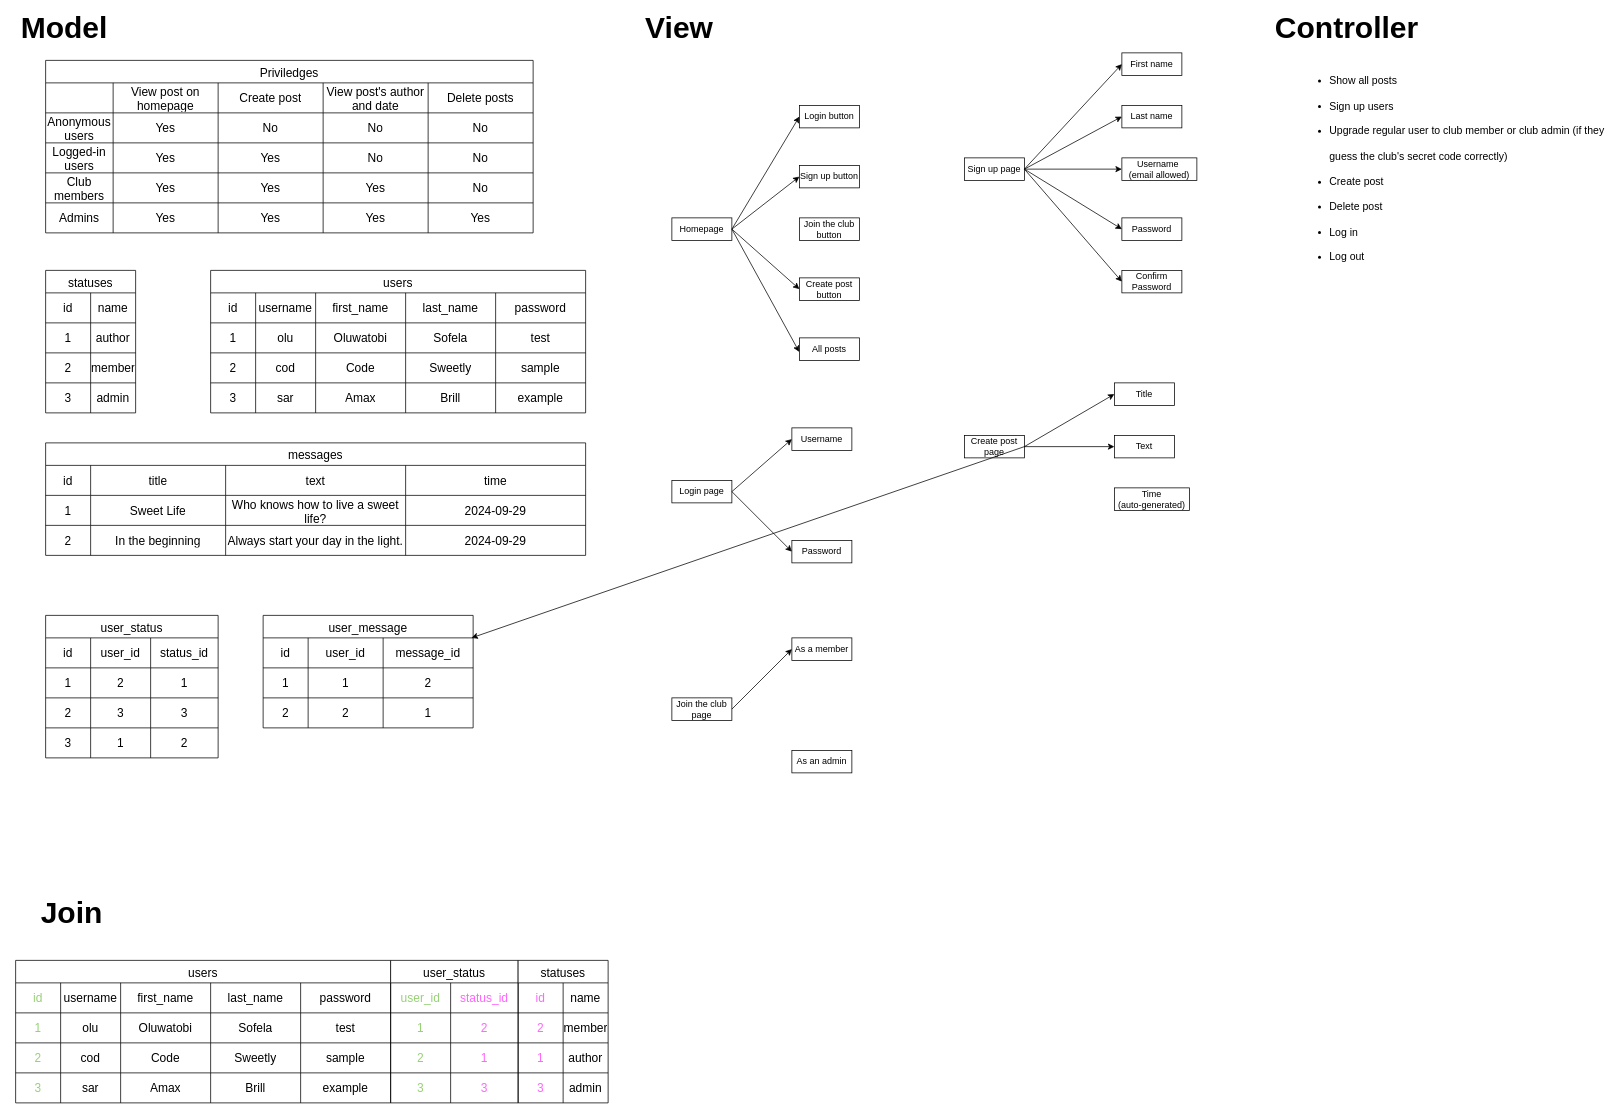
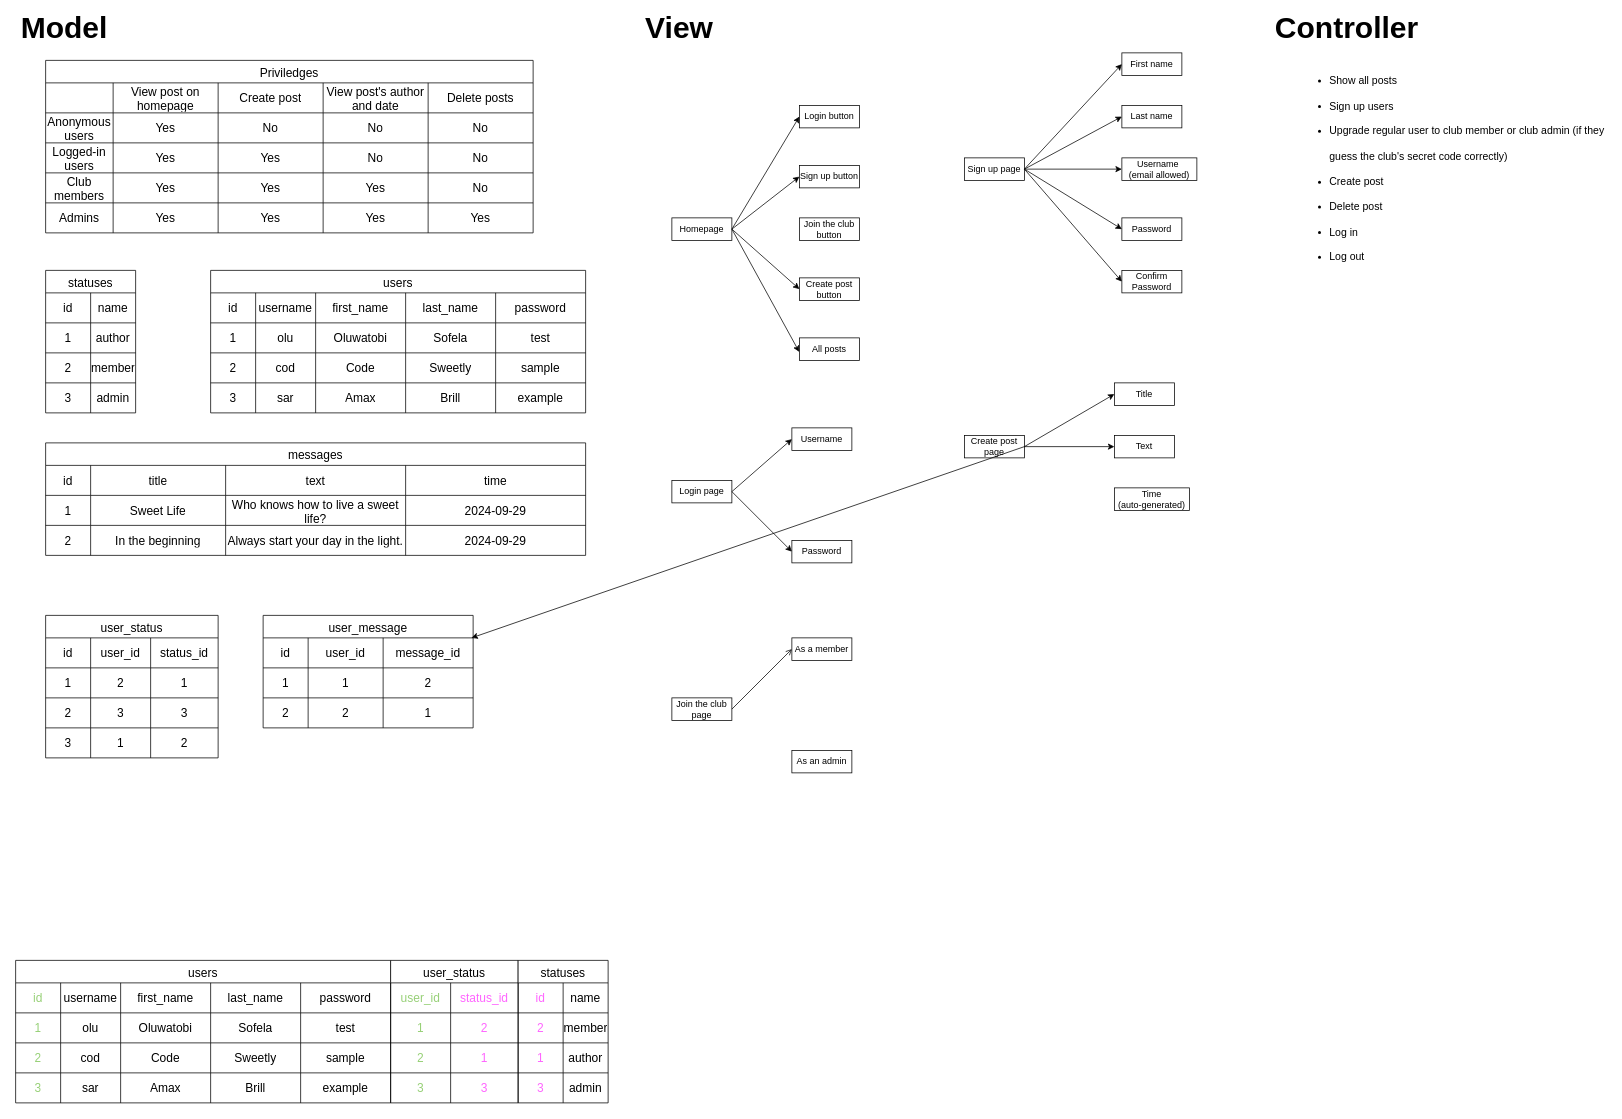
- <mxCell id="153" value="" style="endArrow=classic;html=1;rounded=0;exitX=1;exitY=0.5;exitDx=0;exitDy=0;entryX=0;entryY=0.5;entryDx=0;entryDy=0;" parent="1" source="150" target="151" edge="1"><mxGeometry width="50" height="50" relative="1" as="geometry"><mxPoint x="1215" y="880" as="sourcePoint" /><mxPoint x="1265" y="830" as="targetPoint" /></mxGeometry></mxCell>
+ <mxCell id="153" value="" style="endArrow=open;html=1;rounded=0;exitX=1;exitY=0.5;exitDx=0;exitDy=0;entryX=0;entryY=0.5;entryDx=0;entryDy=0;" parent="1" source="150" target="151" edge="1"><mxGeometry width="50" height="50" relative="1" as="geometry"><mxPoint x="1215" y="880" as="sourcePoint" /><mxPoint x="1265" y="830" as="targetPoint" /></mxGeometry></mxCell>
- <mxCell id="209" value="Join" style="text;html=1;align=center;verticalAlign=middle;whiteSpace=wrap;rounded=0;fontStyle=1;fontSize=40;" parent="1" vertex="1"><mxGeometry x="30" y="1200" width="130" height="30" as="geometry" /></mxCell>
